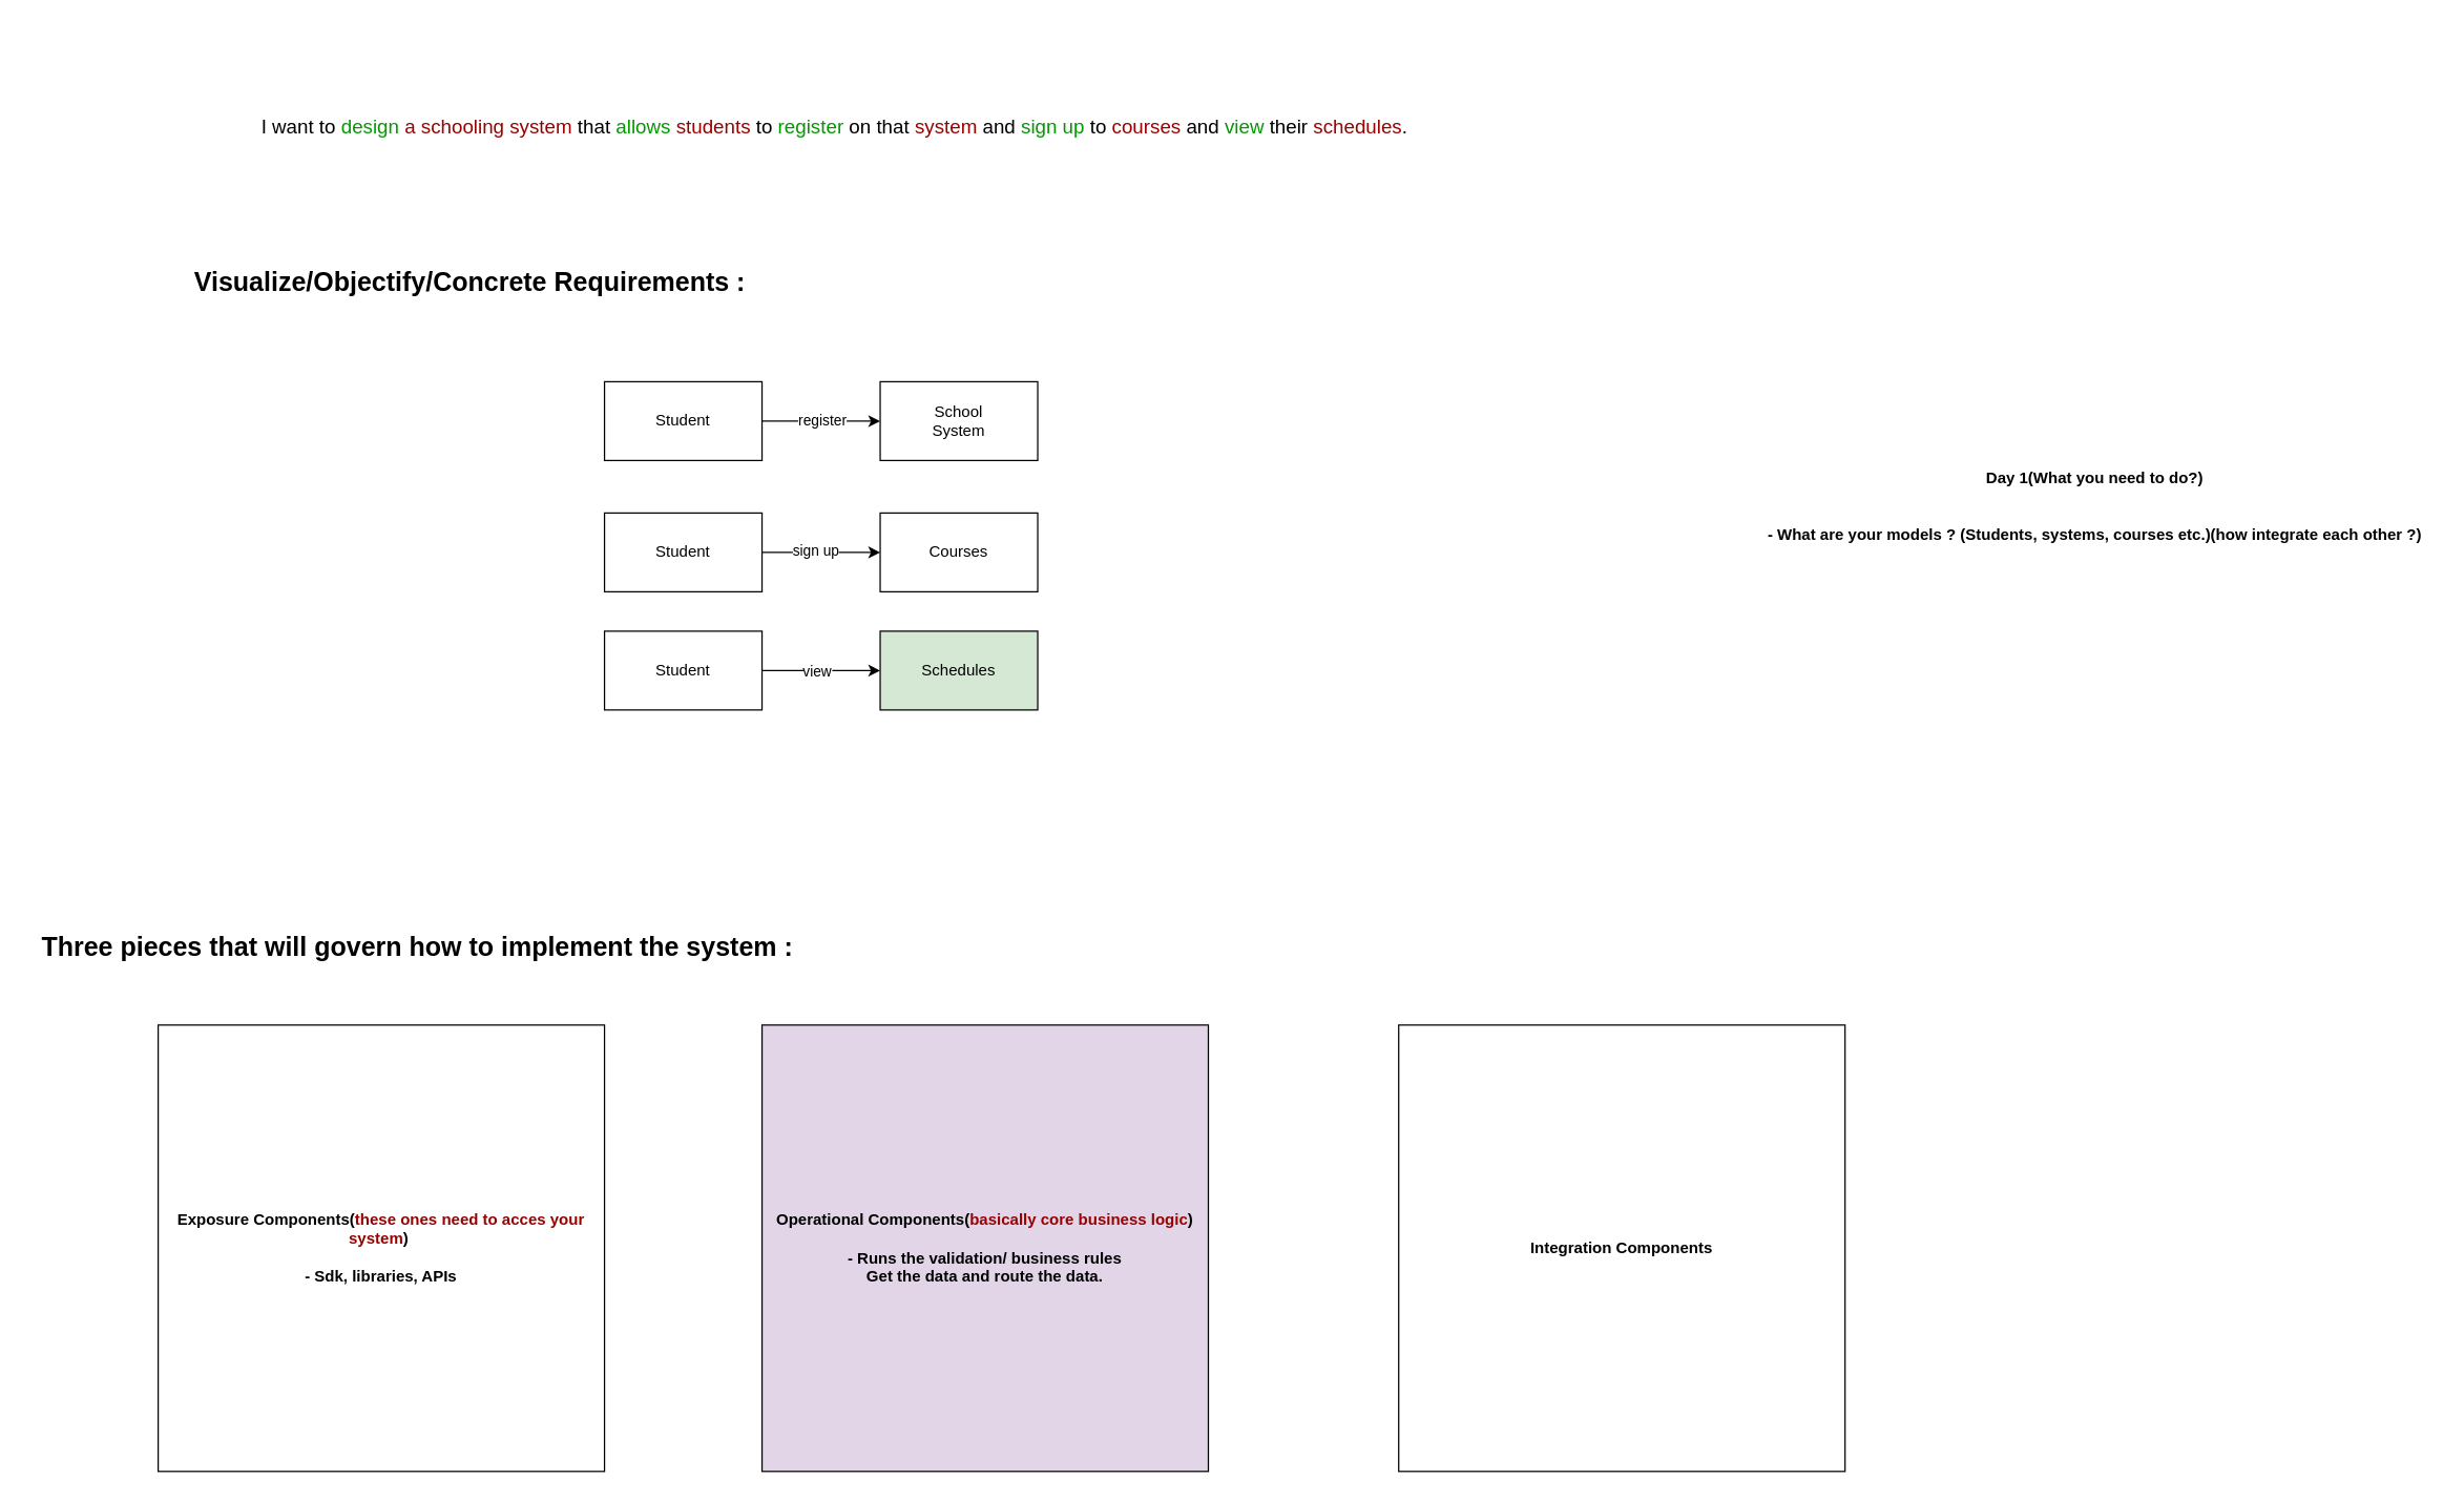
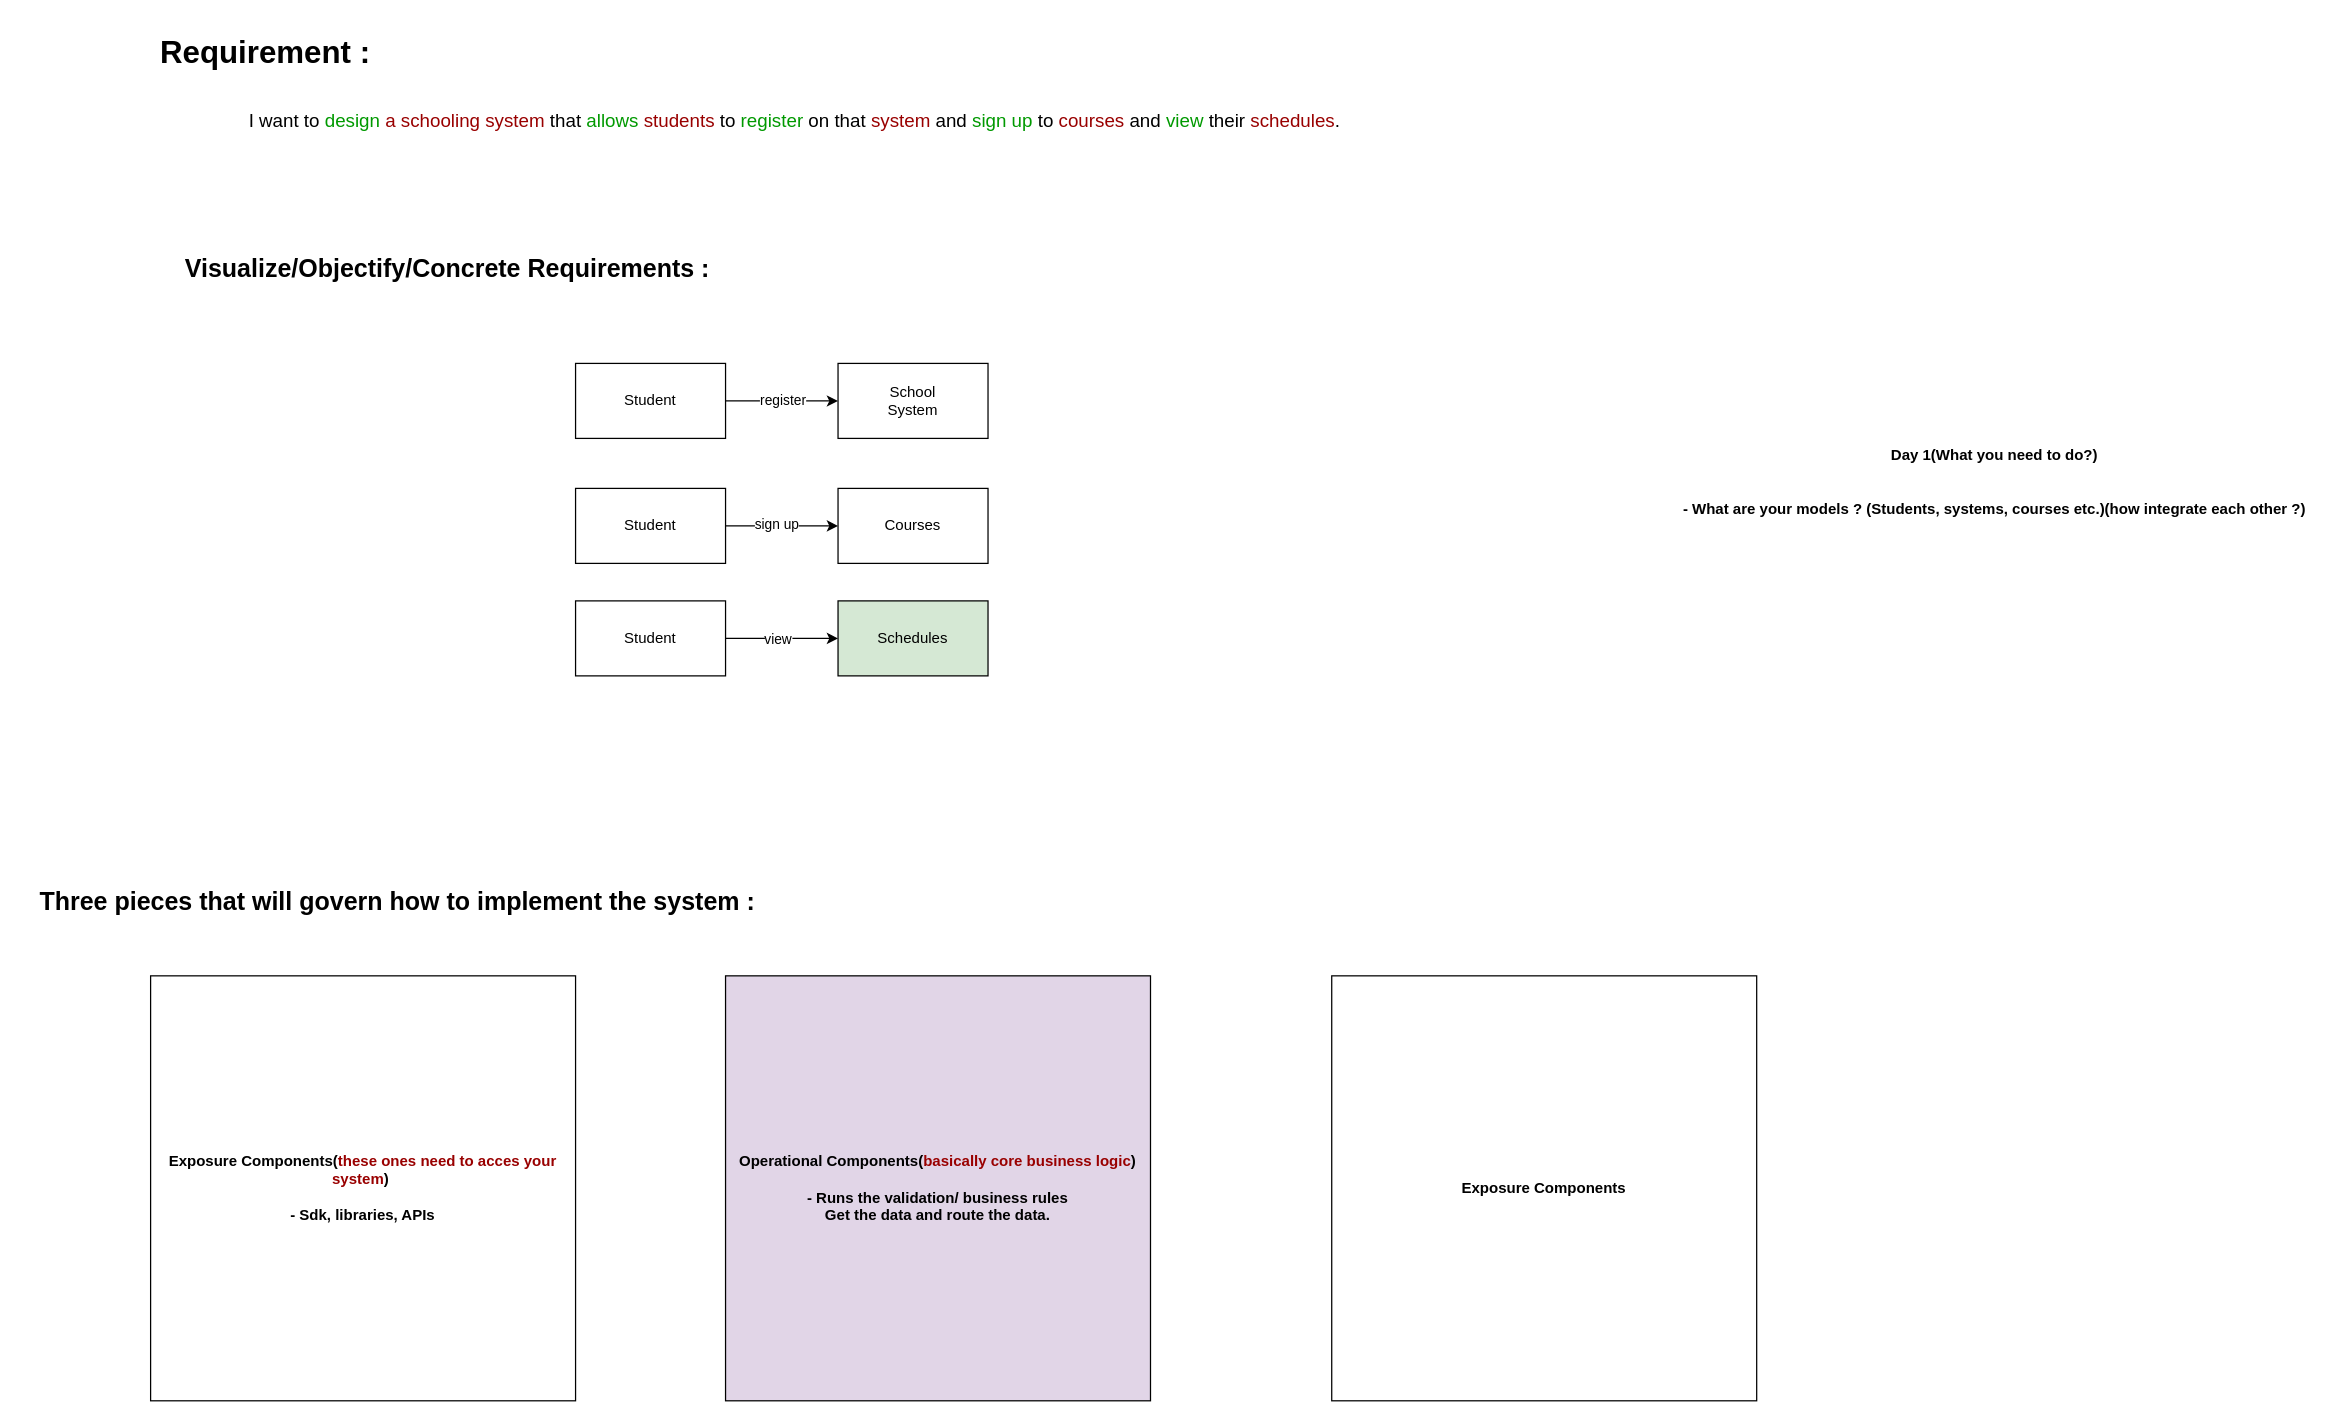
+ <mxCell id="2" value="&lt;b&gt;&lt;font style=&quot;font-size: 25px;&quot;&gt;Requirement :&amp;nbsp;&lt;/font&gt;&lt;/b&gt;" style="text;html=1;align=center;verticalAlign=middle;resizable=0;points=[];autosize=1;strokeColor=none;fillColor=none;" vertex="1" parent="1"><mxGeometry x="115" y="20" width="200" height="40" as="geometry" /></mxCell>
- <mxCell id="20" value="&lt;b&gt;Integration Components&lt;/b&gt;" style="whiteSpace=wrap;html=1;aspect=fixed;" vertex="1" parent="1"><mxGeometry x="1065" y="780" width="340" height="340" as="geometry" /></mxCell>
+ <mxCell id="20" value="&lt;b&gt;Exposure Components&lt;/b&gt;" style="whiteSpace=wrap;html=1;aspect=fixed;" vertex="1" parent="1"><mxGeometry x="1065" y="780" width="340" height="340" as="geometry" /></mxCell>
